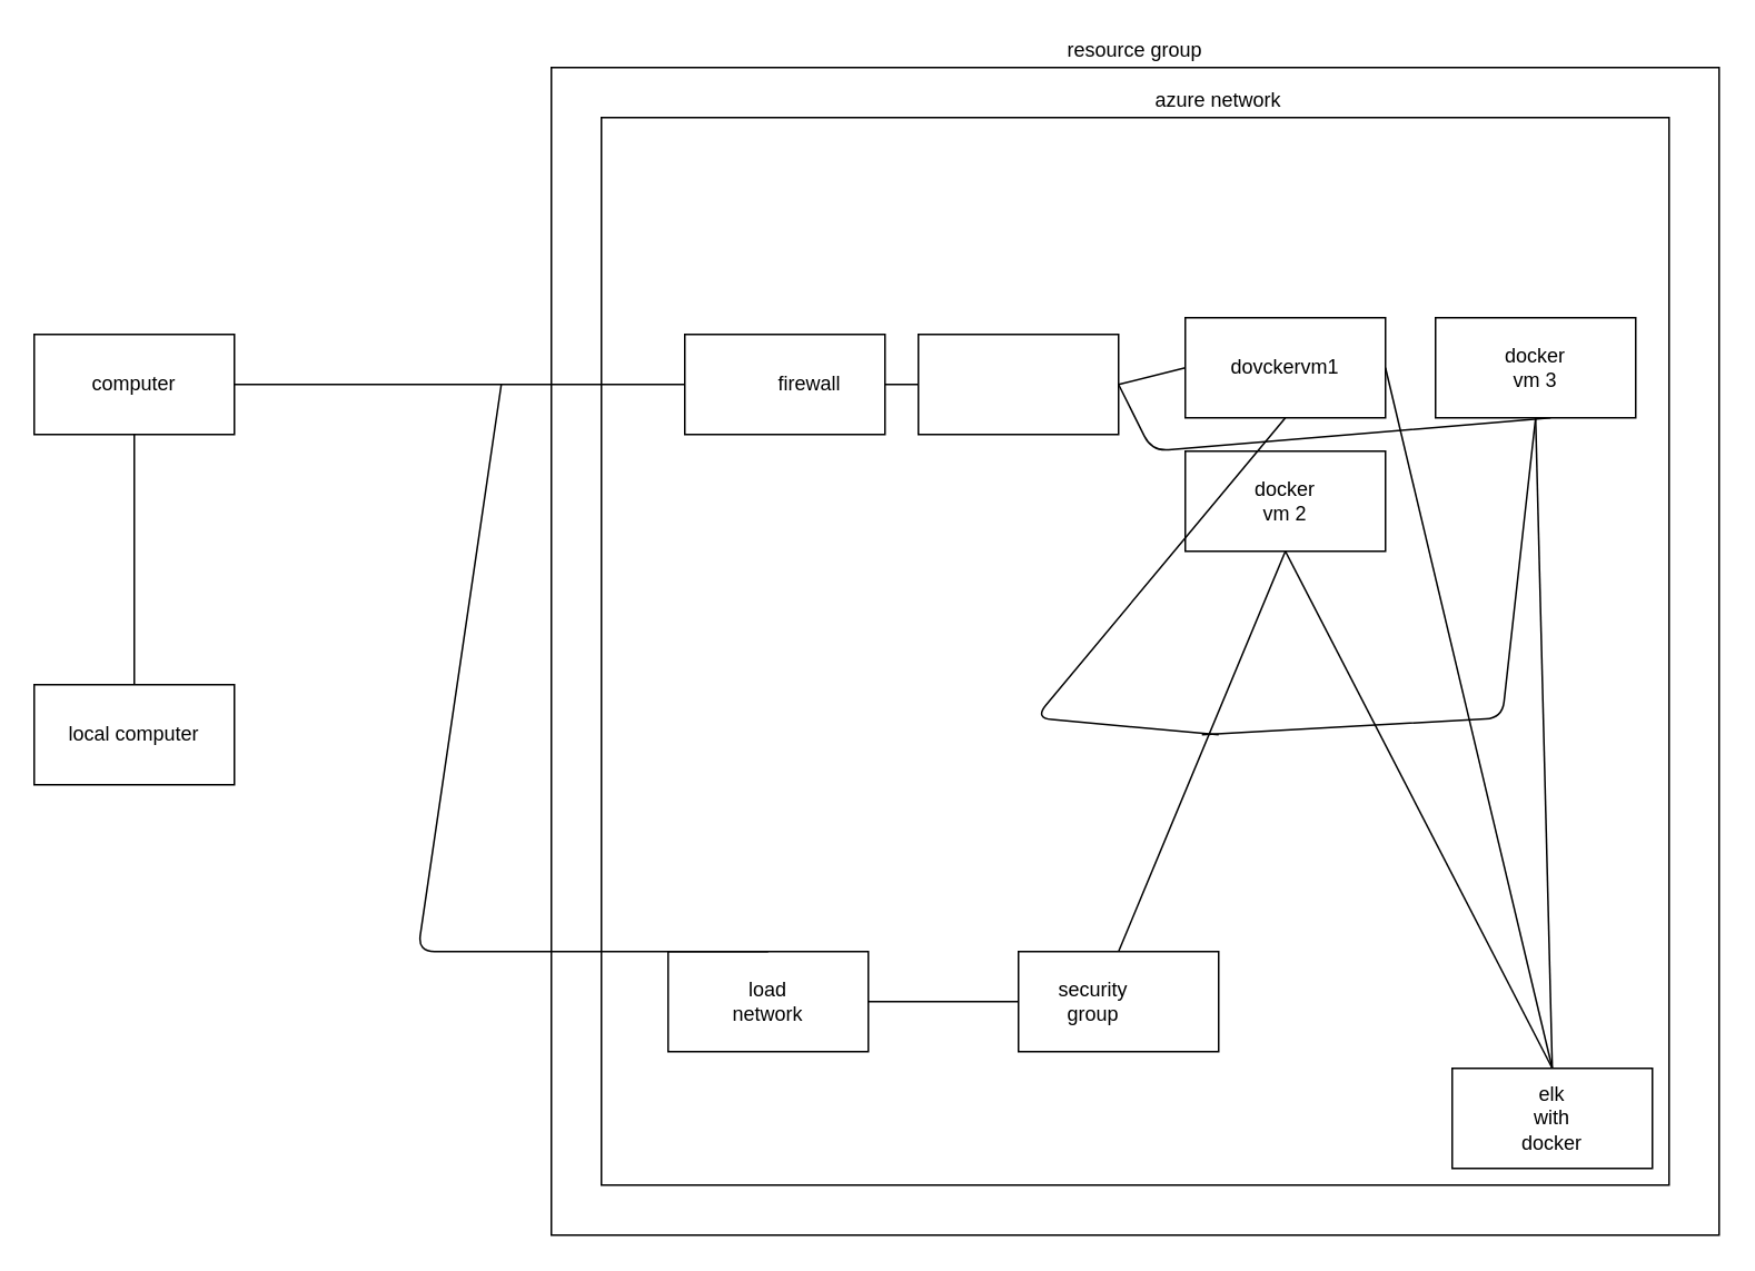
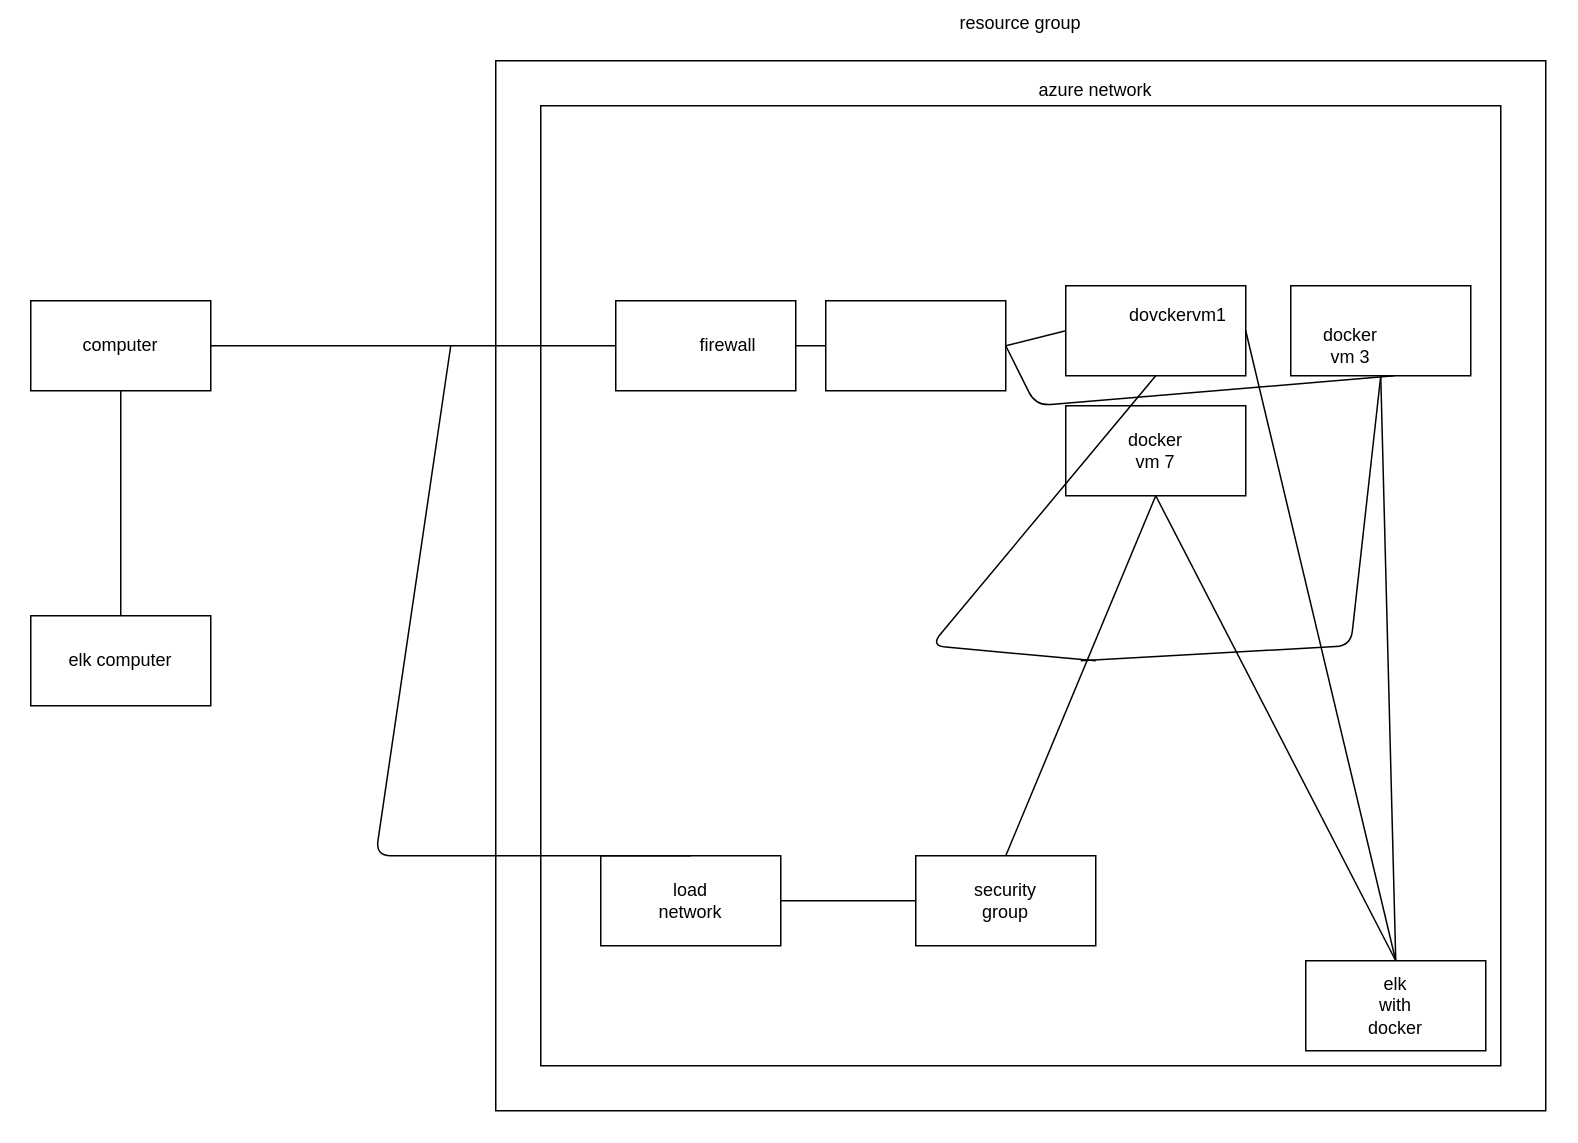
- <mxCell id="36" value="resource group" style="text;html=1;strokeColor=none;fillColor=none;align=center;verticalAlign=middle;whiteSpace=wrap;rounded=0;" vertex="1" parent="1"><mxGeometry x="570" y="20" width="220" height="20" as="geometry" /></mxCell>
+ <mxCell id="36" value="resource group" style="text;html=1;strokeColor=none;fillColor=none;align=center;verticalAlign=middle;whiteSpace=wrap;rounded=0;" vertex="1" parent="1"><mxGeometry x="570" y="5" width="220" height="20" as="geometry" /></mxCell>
- <mxCell id="14" value="dovckervm1" style="text;html=1;strokeColor=none;fillColor=none;align=center;verticalAlign=middle;whiteSpace=wrap;rounded=0;" vertex="1" parent="1"><mxGeometry x="750" y="210" width="40" height="20" as="geometry" /></mxCell>
+ <mxCell id="14" value="dovckervm1" style="text;html=1;strokeColor=none;fillColor=none;align=center;verticalAlign=middle;whiteSpace=wrap;rounded=0;" vertex="1" parent="1"><mxGeometry x="765" y="200" width="40" height="20" as="geometry" /></mxCell>
- <mxCell id="18" value="docker vm 3" style="text;html=1;strokeColor=none;fillColor=none;align=center;verticalAlign=middle;whiteSpace=wrap;rounded=0;" vertex="1" parent="1"><mxGeometry x="900" y="210" width="40" height="20" as="geometry" /></mxCell>
+ <mxCell id="18" value="docker vm 3" style="text;html=1;strokeColor=none;fillColor=none;align=center;verticalAlign=middle;whiteSpace=wrap;rounded=0;" vertex="1" parent="1"><mxGeometry x="880" y="220" width="40" height="20" as="geometry" /></mxCell>
- <mxCell id="16" value="docker vm 2" style="text;html=1;strokeColor=none;fillColor=none;align=center;verticalAlign=middle;whiteSpace=wrap;rounded=0;" vertex="1" parent="1"><mxGeometry x="750" y="290" width="40" height="20" as="geometry" /></mxCell>
+ <mxCell id="16" value="docker vm 7" style="text;html=1;strokeColor=none;fillColor=none;align=center;verticalAlign=middle;whiteSpace=wrap;rounded=0;" vertex="1" parent="1"><mxGeometry x="750" y="290" width="40" height="20" as="geometry" /></mxCell>
- <mxCell id="6" value="local computer" style="text;html=1;strokeColor=none;fillColor=none;align=center;verticalAlign=middle;whiteSpace=wrap;rounded=0;" vertex="1" parent="1"><mxGeometry x="30" y="420" width="100" height="40" as="geometry" /></mxCell>
+ <mxCell id="6" value="elk computer" style="text;html=1;strokeColor=none;fillColor=none;align=center;verticalAlign=middle;whiteSpace=wrap;rounded=0;" vertex="1" parent="1"><mxGeometry x="30" y="420" width="100" height="40" as="geometry" /></mxCell>
- <mxCell id="22" value="security group" style="text;html=1;strokeColor=none;fillColor=none;align=center;verticalAlign=middle;whiteSpace=wrap;rounded=0;" vertex="1" parent="1"><mxGeometry x="635" y="590" width="40" height="20" as="geometry" /></mxCell>
+ <mxCell id="22" value="security group" style="text;html=1;strokeColor=none;fillColor=none;align=center;verticalAlign=middle;whiteSpace=wrap;rounded=0;" vertex="1" parent="1"><mxGeometry x="650" y="590" width="40" height="20" as="geometry" /></mxCell>
